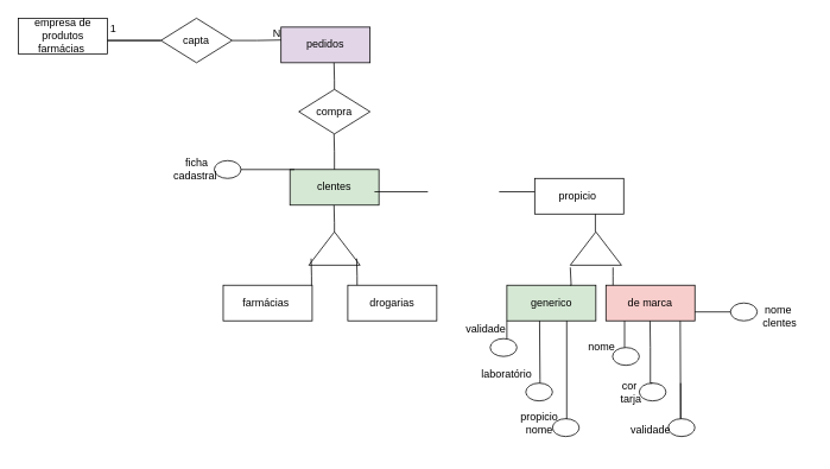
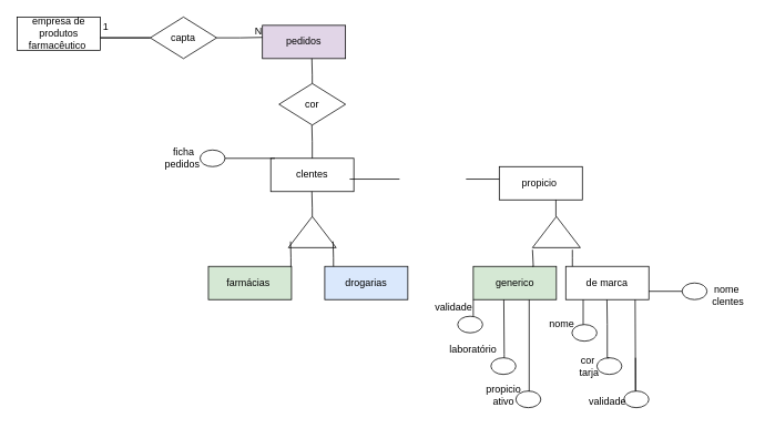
- <mxCell id="3" value="empresa de produtos farmácias&amp;nbsp;" style="whiteSpace=wrap;html=1;align=center;" vertex="1" parent="1"><mxGeometry x="20" y="20" width="100" height="40" as="geometry" /></mxCell>
+ <mxCell id="3" value="empresa de produtos farmacêutico&amp;nbsp;" style="whiteSpace=wrap;html=1;align=center;" vertex="1" parent="1"><mxGeometry x="20" y="20" width="100" height="40" as="geometry" /></mxCell>
- <mxCell id="11" value="&lt;font style=&quot;vertical-align: inherit&quot;&gt;&lt;font style=&quot;vertical-align: inherit&quot;&gt;compra&lt;/font&gt;&lt;/font&gt;" style="shape=rhombus;perimeter=rhombusPerimeter;whiteSpace=wrap;html=1;align=center;" vertex="1" parent="1"><mxGeometry x="335" y="100" width="80" height="50" as="geometry" /></mxCell>
+ <mxCell id="11" value="&lt;font style=&quot;vertical-align: inherit&quot;&gt;&lt;font style=&quot;vertical-align: inherit&quot;&gt;cor&lt;/font&gt;&lt;/font&gt;" style="shape=rhombus;perimeter=rhombusPerimeter;whiteSpace=wrap;html=1;align=center;" vertex="1" parent="1"><mxGeometry x="335" y="100" width="80" height="50" as="geometry" /></mxCell>
- <mxCell id="65" value="&lt;font style=&quot;vertical-align: inherit&quot;&gt;&lt;font style=&quot;vertical-align: inherit&quot;&gt;ficha&lt;br&gt;cadastral&amp;nbsp;&lt;br&gt;&lt;/font&gt;&lt;/font&gt;" style="text;html=1;align=center;verticalAlign=middle;resizable=0;points=[];autosize=1;strokeColor=none;fillColor=none;" vertex="1" parent="1"><mxGeometry x="185" y="175" width="70" height="30" as="geometry" /></mxCell>
+ <mxCell id="65" value="&lt;font style=&quot;vertical-align: inherit&quot;&gt;&lt;font style=&quot;vertical-align: inherit&quot;&gt;ficha&lt;br&gt;pedidos&amp;nbsp;&lt;br&gt;&lt;/font&gt;&lt;/font&gt;" style="text;html=1;align=center;verticalAlign=middle;resizable=0;points=[];autosize=1;strokeColor=none;fillColor=none;" vertex="1" parent="1"><mxGeometry x="185" y="175" width="70" height="30" as="geometry" /></mxCell>
- <mxCell id="4" value="clentes" style="whiteSpace=wrap;html=1;align=center;fillColor=#d5e8d4;" vertex="1" parent="1"><mxGeometry x="325" y="190" width="100" height="40" as="geometry" /></mxCell>
+ <mxCell id="4" value="clentes" style="whiteSpace=wrap;html=1;align=center;" vertex="1" parent="1"><mxGeometry x="325" y="190" width="100" height="40" as="geometry" /></mxCell>
- <mxCell id="18" value="farmácias&amp;nbsp;" style="whiteSpace=wrap;html=1;align=center;" vertex="1" parent="1"><mxGeometry x="250" y="320" width="100" height="40" as="geometry" /></mxCell>
+ <mxCell id="18" value="farmácias&amp;nbsp;" style="whiteSpace=wrap;html=1;align=center;fillColor=#d5e8d4;" vertex="1" parent="1"><mxGeometry x="250" y="320" width="100" height="40" as="geometry" /></mxCell>
- <mxCell id="19" value="drogarias" style="whiteSpace=wrap;html=1;align=center;" vertex="1" parent="1"><mxGeometry x="390" y="320" width="100" height="40" as="geometry" /></mxCell>
+ <mxCell id="19" value="drogarias" style="whiteSpace=wrap;html=1;align=center;fillColor=#dae8fc;" vertex="1" parent="1"><mxGeometry x="390" y="320" width="100" height="40" as="geometry" /></mxCell>
- <mxCell id="28" value="&lt;font style=&quot;vertical-align: inherit&quot;&gt;&lt;font style=&quot;vertical-align: inherit&quot;&gt;de marca&lt;/font&gt;&lt;/font&gt;" style="whiteSpace=wrap;html=1;align=center;fillColor=#f8cecc;" vertex="1" parent="1"><mxGeometry x="680" y="320" width="100" height="40" as="geometry" /></mxCell>
+ <mxCell id="28" value="&lt;font style=&quot;vertical-align: inherit&quot;&gt;&lt;font style=&quot;vertical-align: inherit&quot;&gt;de marca&lt;/font&gt;&lt;/font&gt;" style="whiteSpace=wrap;html=1;align=center;" vertex="1" parent="1"><mxGeometry x="680" y="320" width="100" height="40" as="geometry" /></mxCell>
- <mxCell id="52" value="&lt;font style=&quot;vertical-align: inherit&quot;&gt;&lt;font style=&quot;vertical-align: inherit&quot;&gt;propicio&lt;br&gt;nome&lt;br&gt;&lt;/font&gt;&lt;/font&gt;" style="text;html=1;align=center;verticalAlign=middle;resizable=0;points=[];autosize=1;strokeColor=none;fillColor=none;" vertex="1" parent="1"><mxGeometry x="575" y="460" width="60" height="30" as="geometry" /></mxCell>
+ <mxCell id="52" value="&lt;font style=&quot;vertical-align: inherit&quot;&gt;&lt;font style=&quot;vertical-align: inherit&quot;&gt;propicio&lt;br&gt;ativo&lt;br&gt;&lt;/font&gt;&lt;/font&gt;" style="text;html=1;align=center;verticalAlign=middle;resizable=0;points=[];autosize=1;strokeColor=none;fillColor=none;" vertex="1" parent="1"><mxGeometry x="575" y="460" width="60" height="30" as="geometry" /></mxCell>
